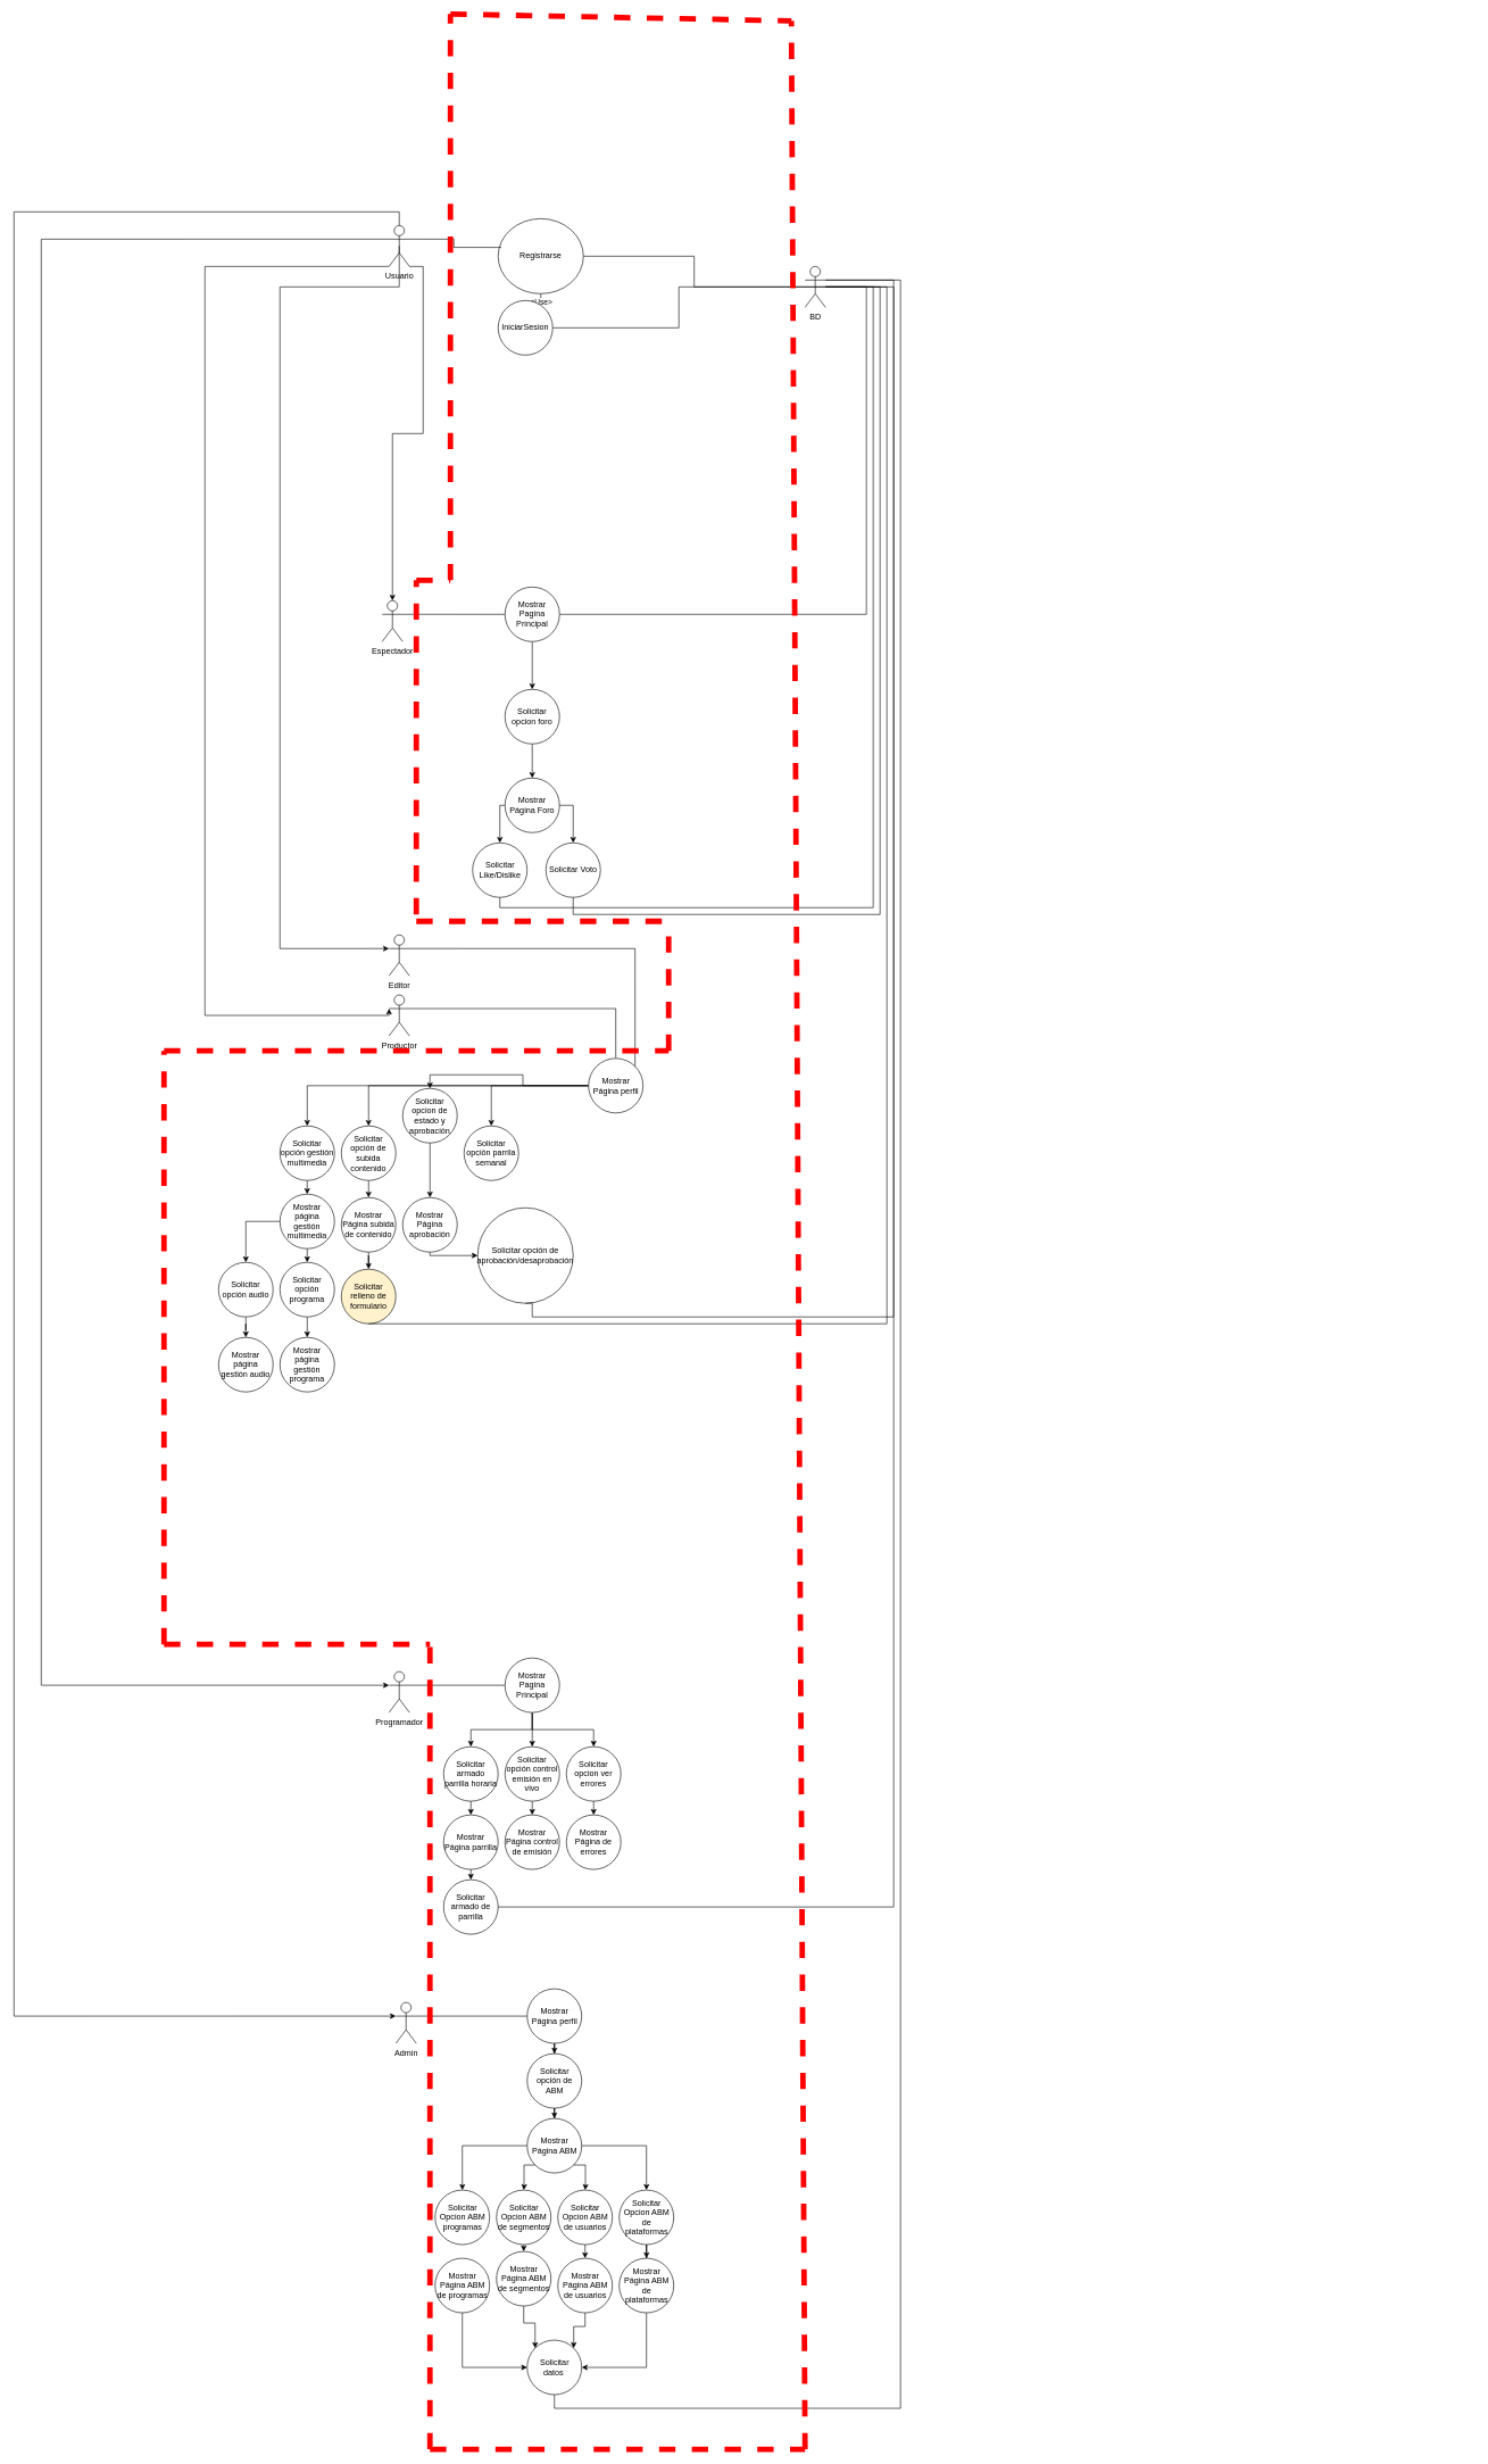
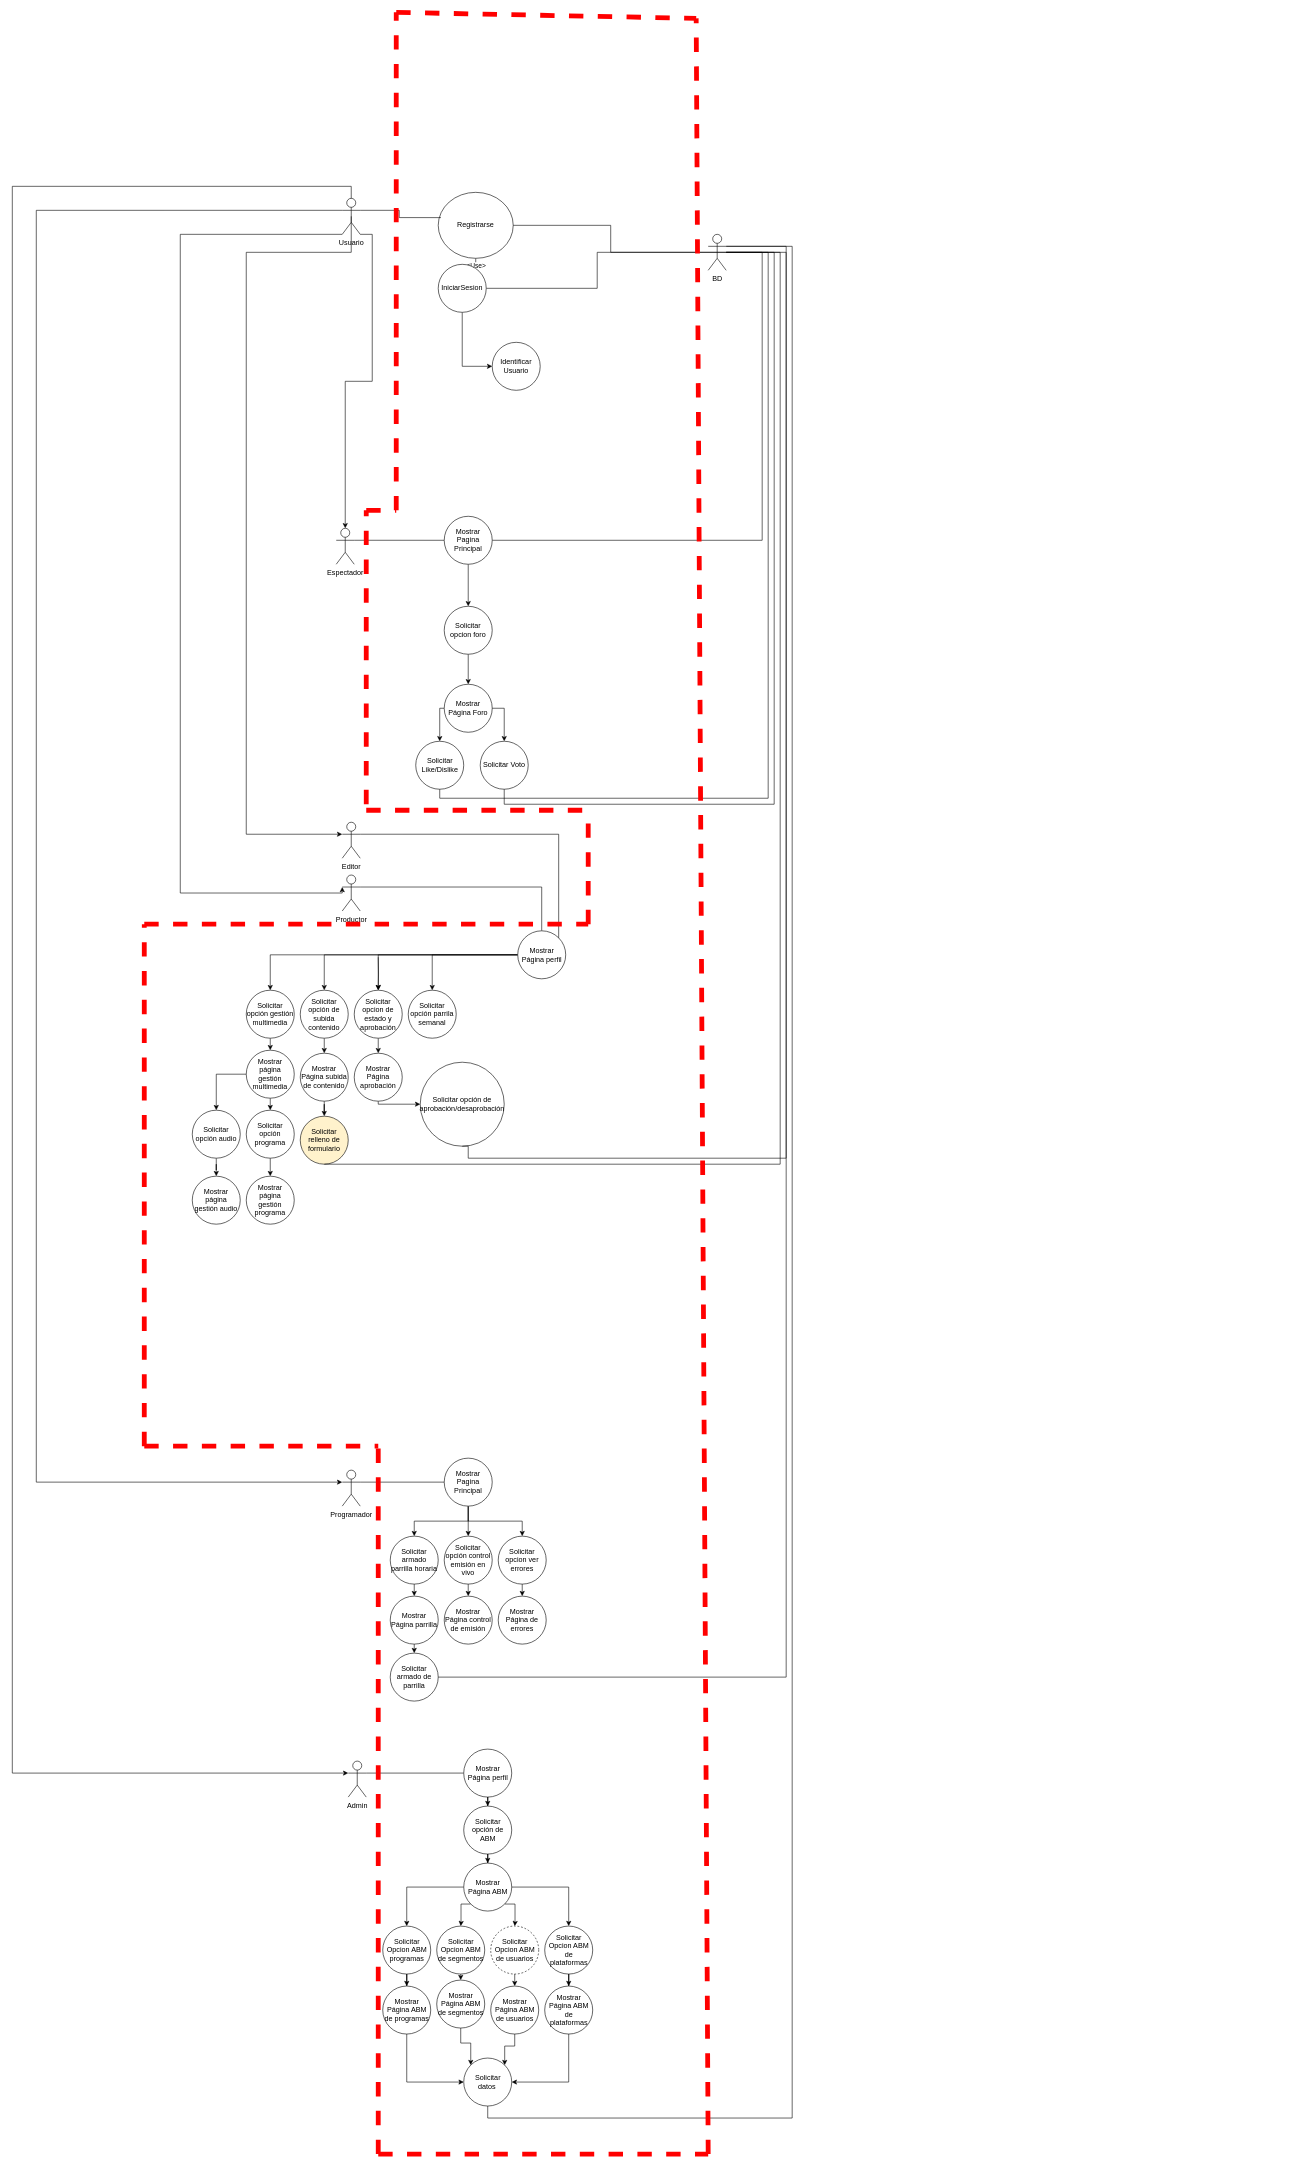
+ <mxCell id="7" style="edgeStyle=orthogonalEdgeStyle;rounded=0;orthogonalLoop=1;jettySize=auto;html=1;exitX=0.5;exitY=1;exitDx=0;exitDy=0;entryX=0;entryY=0.5;entryDx=0;entryDy=0;" edge="1" parent="1" source="8" target="21"><mxGeometry relative="1" as="geometry" /></mxCell>
+ <mxCell id="21" value="Identificar Usuario" style="ellipse;whiteSpace=wrap;html=1;aspect=fixed;" vertex="1" parent="1"><mxGeometry x="820" y="570" width="80" height="80" as="geometry" /></mxCell>
- <mxCell id="44" value="Solicitar opcion de estado y aprobación" style="ellipse;whiteSpace=wrap;html=1;aspect=fixed;" vertex="1" parent="1"><mxGeometry x="590" y="1595" width="80" height="80" as="geometry" /></mxCell>
+ <mxCell id="44" value="Solicitar opcion de estado y aprobación" style="ellipse;whiteSpace=wrap;html=1;aspect=fixed;" vertex="1" parent="1"><mxGeometry x="590" y="1650" width="80" height="80" as="geometry" /></mxCell>
- <mxCell id="91" value="Solicitar Opcion ABM de usuarios" style="ellipse;whiteSpace=wrap;html=1;aspect=fixed;" vertex="1" parent="1"><mxGeometry x="817.5" y="3210" width="80" height="80" as="geometry" /></mxCell>
+ <mxCell id="91" value="Solicitar Opcion ABM de usuarios" style="ellipse;whiteSpace=wrap;html=1;aspect=fixed;dashed=1;" vertex="1" parent="1"><mxGeometry x="817.5" y="3210" width="80" height="80" as="geometry" /></mxCell>
+ <mxCell id="86" style="edgeStyle=orthogonalEdgeStyle;rounded=0;orthogonalLoop=1;jettySize=auto;html=1;exitX=0.5;exitY=1;exitDx=0;exitDy=0;" edge="1" parent="1" source="87" target="105"><mxGeometry relative="1" as="geometry" /></mxCell>
